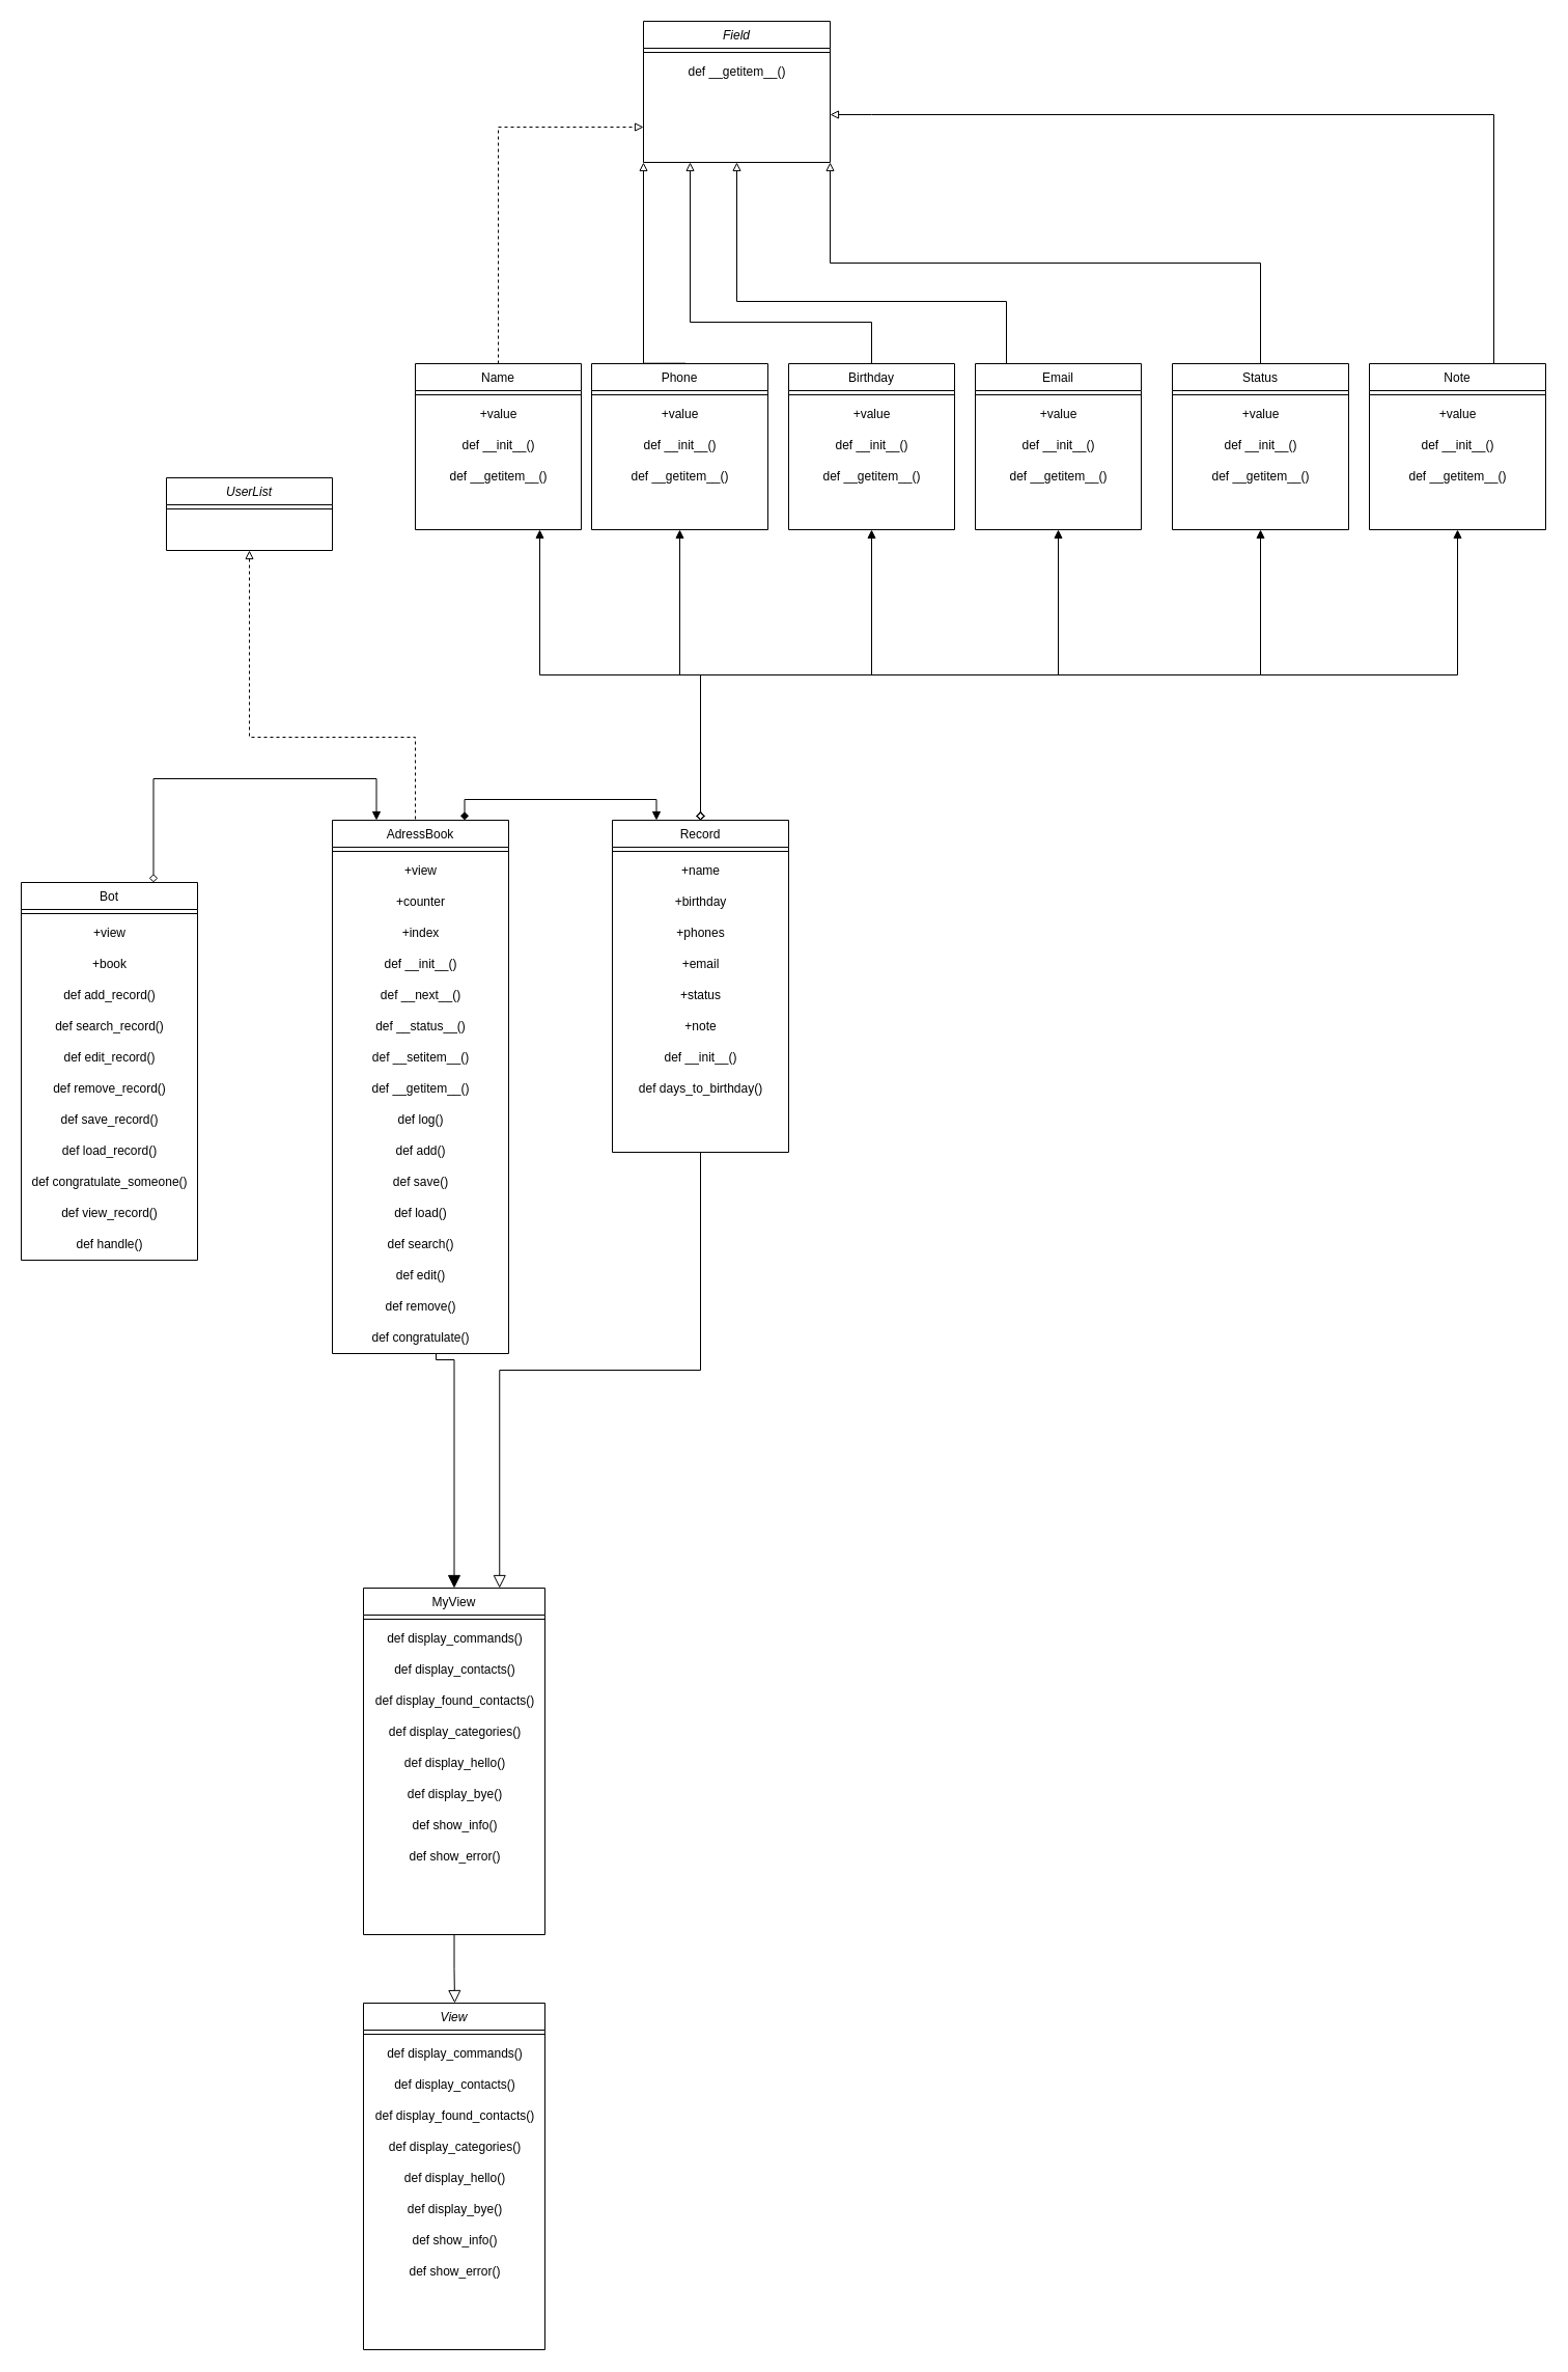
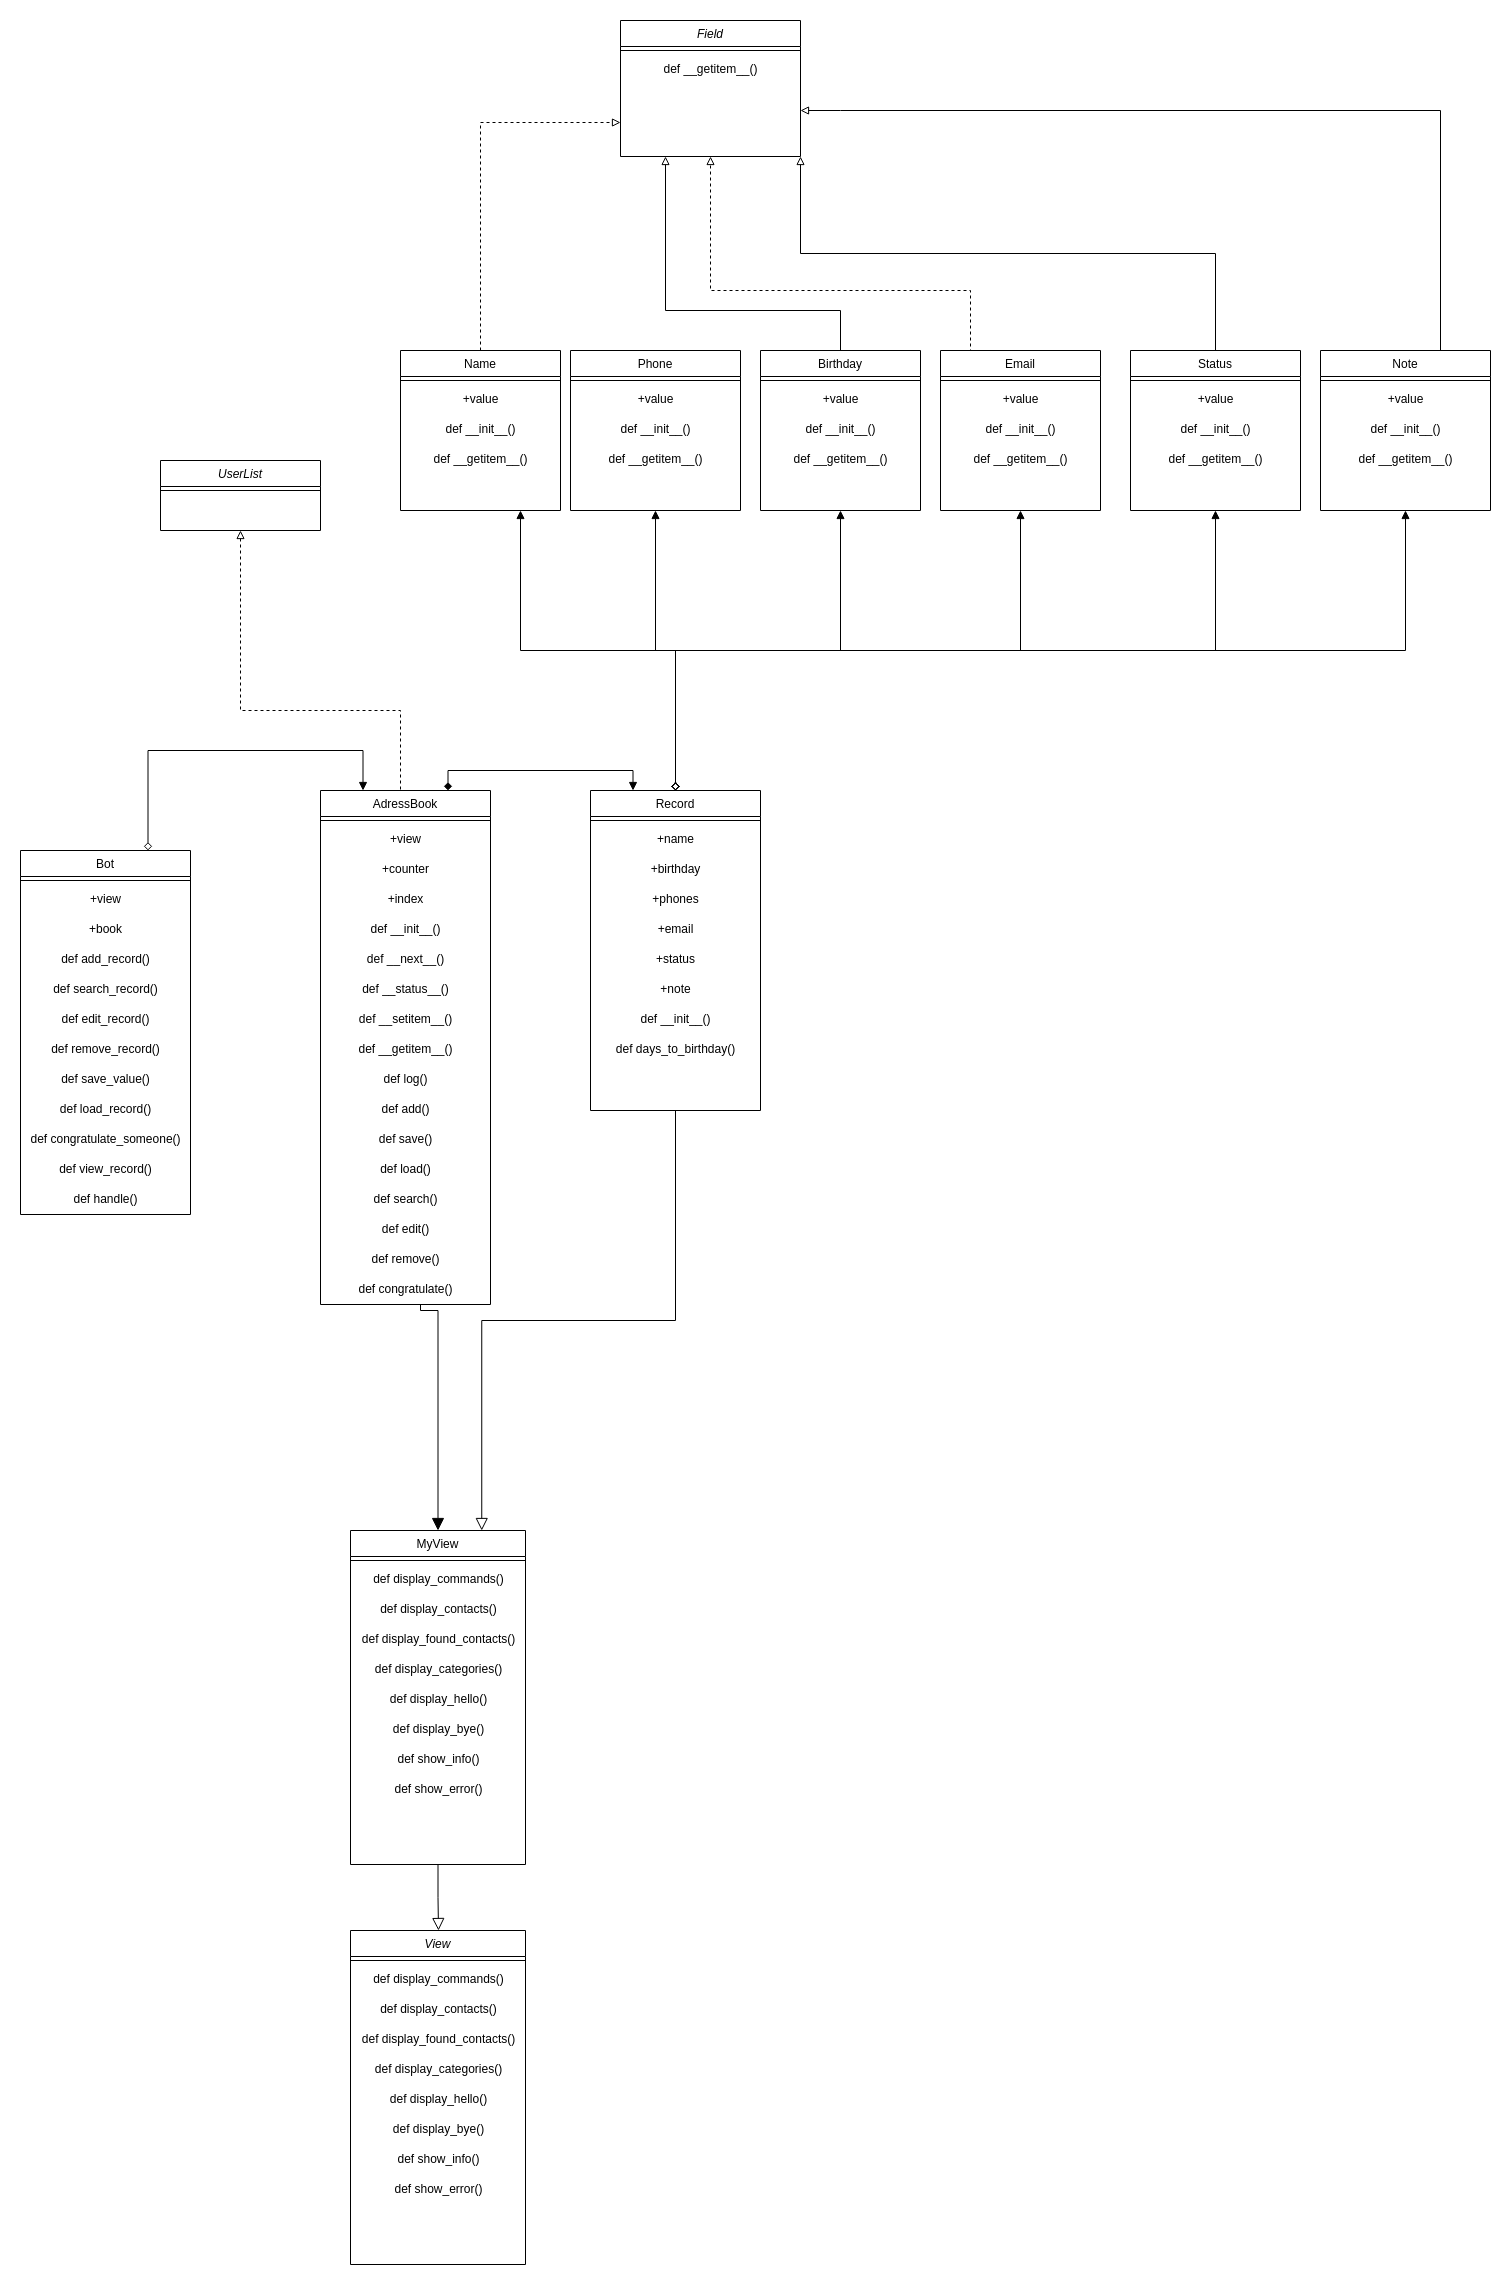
- <mxCell id="115" style="edgeStyle=orthogonalEdgeStyle;rounded=0;orthogonalLoop=1;jettySize=auto;html=1;exitX=0.533;exitY=-0.002;exitDx=0;exitDy=0;fontFamily=Helvetica;fontSize=12;fontColor=default;strokeColor=#000000;endArrow=block;endFill=0;exitPerimeter=0;entryX=0;entryY=1;entryDx=0;entryDy=0;" edge="1" parent="1" source="86" target="77"><mxGeometry relative="1" as="geometry"><mxPoint x="660" y="360" as="sourcePoint" /><mxPoint x="1030" y="170" as="targetPoint" /><Array as="points"><mxPoint x="620" y="350" /></Array></mxGeometry></mxCell>
- <mxCell id="97" style="edgeStyle=orthogonalEdgeStyle;rounded=0;orthogonalLoop=1;jettySize=auto;html=1;exitX=0.5;exitY=0;exitDx=0;exitDy=0;entryX=0.5;entryY=1;entryDx=0;entryDy=0;fontFamily=Helvetica;fontSize=12;fontColor=default;endArrow=block;endFill=0;" edge="1" parent="1" source="98" target="77"><mxGeometry relative="1" as="geometry"><Array as="points"><mxPoint x="970" y="350" /><mxPoint x="970" y="290" /><mxPoint x="710" y="290" /></Array></mxGeometry></mxCell>
+ <mxCell id="97" style="edgeStyle=orthogonalEdgeStyle;rounded=0;orthogonalLoop=1;jettySize=auto;html=1;exitX=0.5;exitY=0;exitDx=0;exitDy=0;entryX=0.5;entryY=1;entryDx=0;entryDy=0;fontFamily=Helvetica;fontSize=12;fontColor=default;endArrow=block;endFill=0;dashed=1;" edge="1" parent="1" source="98" target="77"><mxGeometry relative="1" as="geometry"><Array as="points"><mxPoint x="970" y="350" /><mxPoint x="970" y="290" /><mxPoint x="710" y="290" /></Array></mxGeometry></mxCell>
- <mxCell id="11" value="def save_record()" style="text;html=1;align=center;verticalAlign=middle;resizable=0;points=[];autosize=1;strokeColor=none;fillColor=none;fontSize=12;fontFamily=Helvetica;fontColor=default;" vertex="1" parent="3"><mxGeometry y="214" width="170" height="30" as="geometry" /></mxCell>
+ <mxCell id="11" value="def save_value()" style="text;html=1;align=center;verticalAlign=middle;resizable=0;points=[];autosize=1;strokeColor=none;fillColor=none;fontSize=12;fontFamily=Helvetica;fontColor=default;" vertex="1" parent="3"><mxGeometry y="214" width="170" height="30" as="geometry" /></mxCell>
